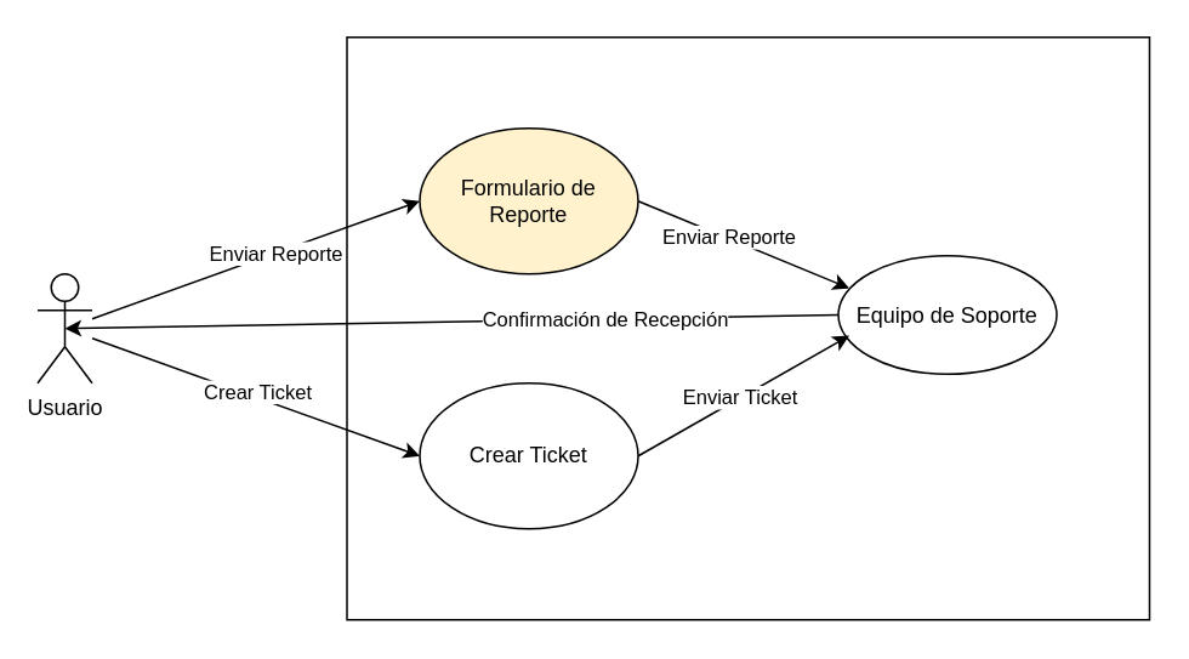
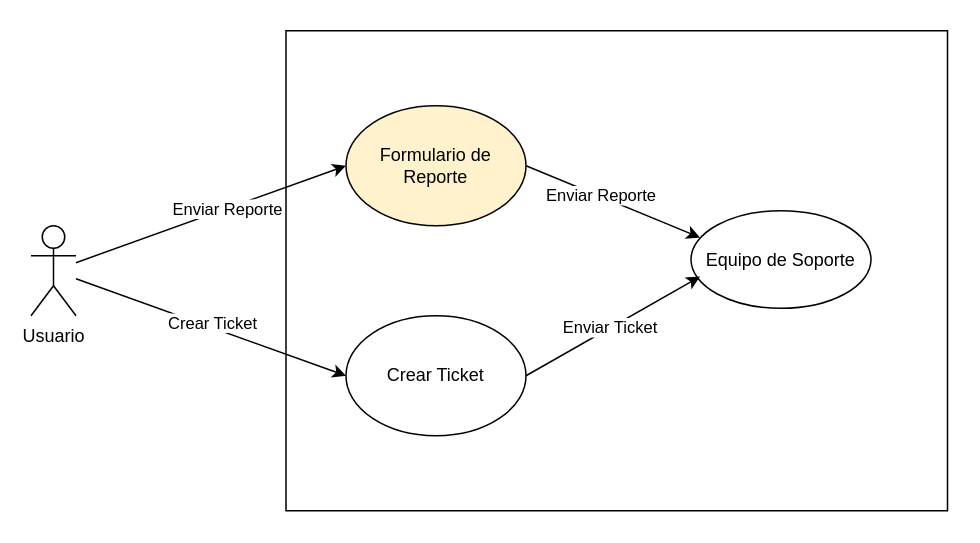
- <mxCell id="15" value="" style="endArrow=classic;html=1;rounded=0;entryX=0.5;entryY=0.5;entryDx=0;entryDy=0;entryPerimeter=0;exitX=0;exitY=0.5;exitDx=0;exitDy=0;" edge="1" parent="1" source="10" target="5"><mxGeometry width="50" height="50" relative="1" as="geometry"><mxPoint x="300" y="290" as="sourcePoint" /><mxPoint x="350" y="240" as="targetPoint" /></mxGeometry></mxCell>
- <mxCell id="16" value="Confirmación de Recepción" style="edgeLabel;html=1;align=center;verticalAlign=middle;resizable=0;points=[];" connectable="0" vertex="1" parent="15"><mxGeometry x="-0.393" relative="1" as="geometry"><mxPoint as="offset" /></mxGeometry></mxCell>
